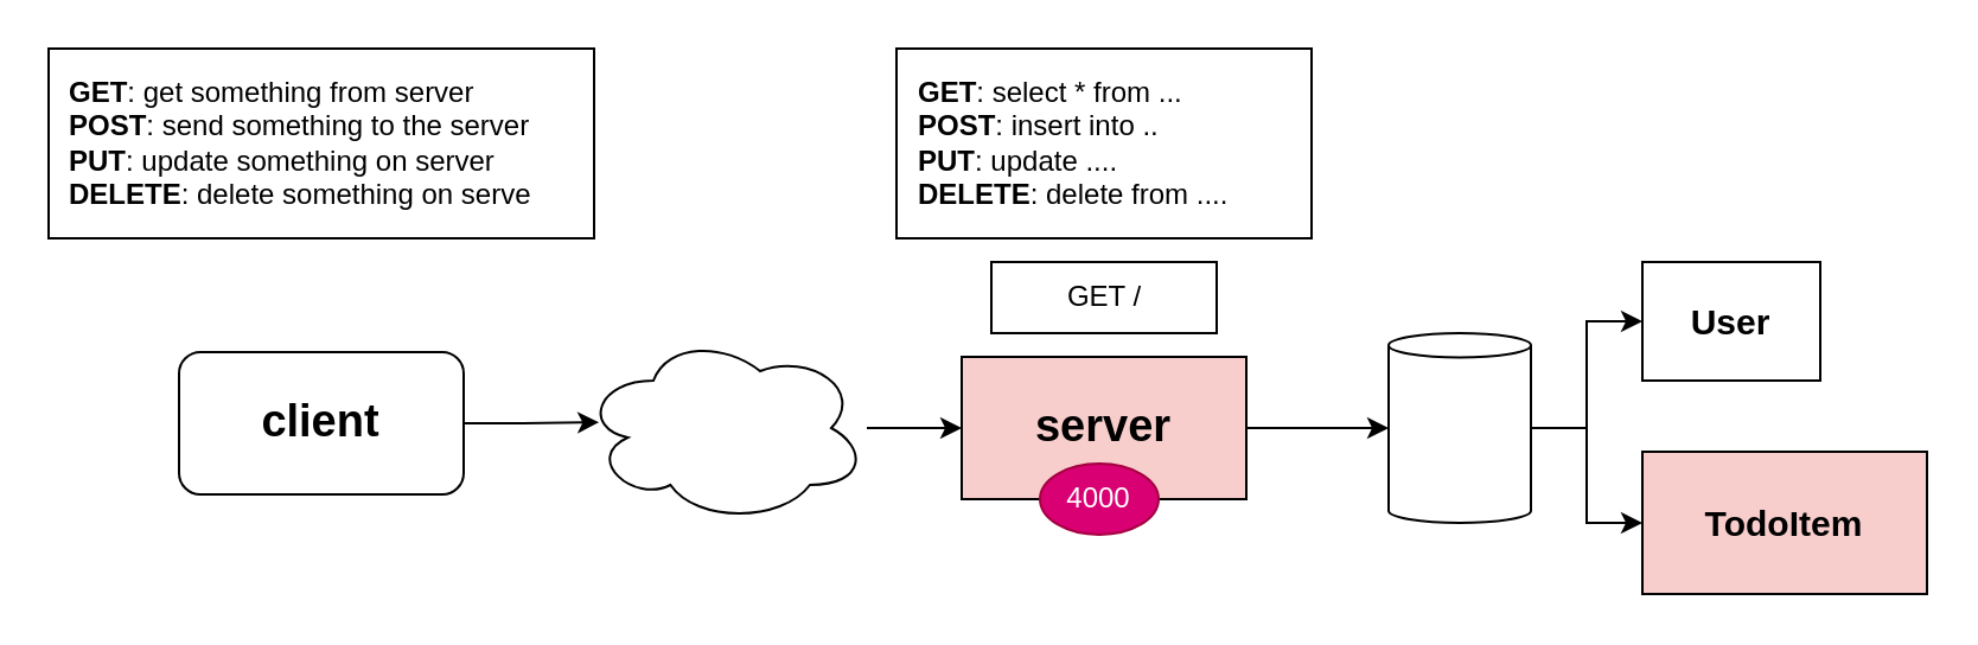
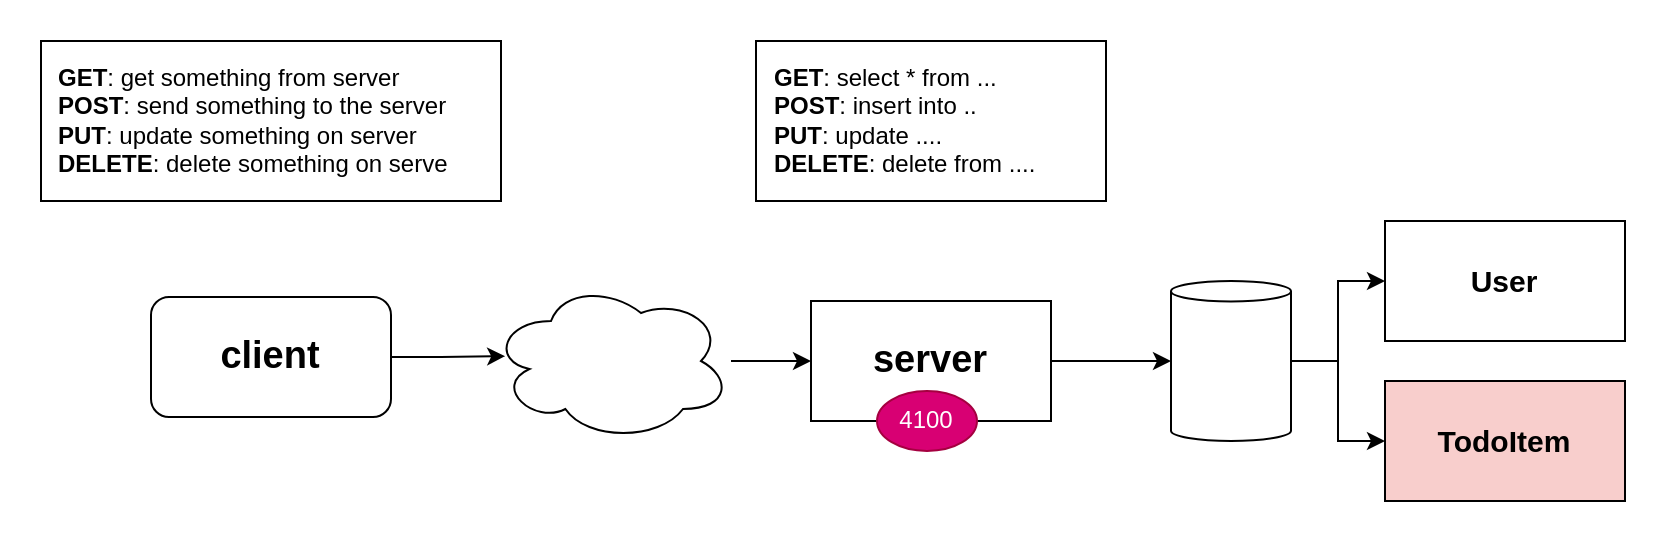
- <mxCell id="15" value="GET /" style="rounded=0;whiteSpace=wrap;html=1;" parent="1" vertex="1"><mxGeometry x="417.5" y="110" width="95" height="30" as="geometry" /></mxCell>
- <mxCell id="11" value="User" style="rounded=0;whiteSpace=wrap;html=1;fontStyle=1;fontSize=15;" parent="1" vertex="1"><mxGeometry x="692" y="110" width="75" height="50" as="geometry" /></mxCell>
+ <mxCell id="11" value="User" style="rounded=0;whiteSpace=wrap;html=1;fontStyle=1;fontSize=15;" parent="1" vertex="1"><mxGeometry x="692" y="110" width="120" height="60" as="geometry" /></mxCell>
- <mxCell id="5" value="server" style="rounded=0;whiteSpace=wrap;html=1;fontStyle=1;fontSize=19;fillColor=#f8cecc;" parent="1" vertex="1"><mxGeometry x="405" y="150" width="120" height="60" as="geometry" /></mxCell>
+ <mxCell id="5" value="server" style="rounded=0;whiteSpace=wrap;html=1;fontStyle=1;fontSize=19;" parent="1" vertex="1"><mxGeometry x="405" y="150" width="120" height="60" as="geometry" /></mxCell>
- <mxCell id="16" value="4000" style="ellipse;whiteSpace=wrap;html=1;fillColor=#d80073;fontColor=#ffffff;strokeColor=#A50040;" vertex="1" parent="1"><mxGeometry x="438" y="195" width="50" height="30" as="geometry" /></mxCell>
+ <mxCell id="16" value="4100" style="ellipse;whiteSpace=wrap;html=1;fillColor=#d80073;fontColor=#ffffff;strokeColor=#A50040;" vertex="1" parent="1"><mxGeometry x="438" y="195" width="50" height="30" as="geometry" /></mxCell>
